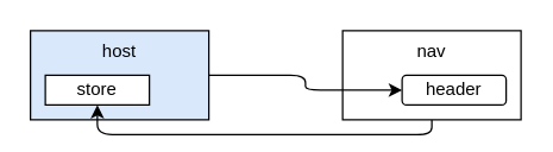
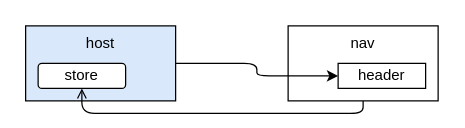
- <mxCell id="7" value="store" style="rounded=0;whiteSpace=wrap;html=1;" parent="1" vertex="1"><mxGeometry x="30" y="50" width="70" height="20" as="geometry" /></mxCell>
+ <mxCell id="7" value="store" style="whiteSpace=wrap;html=1;rounded=1;" parent="1" vertex="1"><mxGeometry x="30" y="50" width="70" height="20" as="geometry" /></mxCell>
- <mxCell id="6" value="header" style="whiteSpace=wrap;html=1;rounded=1;" parent="1" vertex="1"><mxGeometry x="270" y="50" width="70" height="20" as="geometry" /></mxCell>
+ <mxCell id="6" value="header" style="rounded=0;whiteSpace=wrap;html=1;" parent="1" vertex="1"><mxGeometry x="270" y="50" width="70" height="20" as="geometry" /></mxCell>
- <mxCell id="3" style="edgeStyle=orthogonalEdgeStyle;html=1;entryX=0.5;entryY=1;entryDx=0;entryDy=0;exitX=0.5;exitY=1;exitDx=0;exitDy=0;" parent="1" source="4" target="7" edge="1"><mxGeometry relative="1" as="geometry" /></mxCell>
+ <mxCell id="3" style="edgeStyle=orthogonalEdgeStyle;html=1;entryX=0.5;entryY=1;entryDx=0;entryDy=0;exitX=0.5;exitY=1;exitDx=0;exitDy=0;endArrow=open;" parent="1" source="4" target="7" edge="1"><mxGeometry relative="1" as="geometry" /></mxCell>
